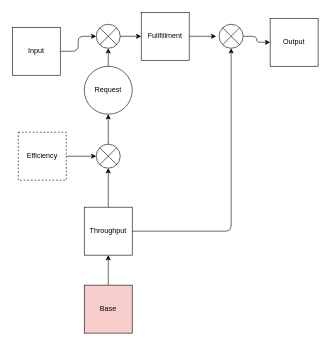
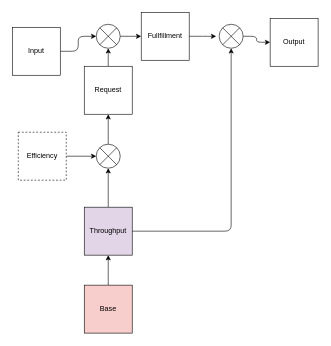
- <mxCell id="3" value="Request" style="ellipse;whiteSpace=wrap;html=1;aspect=fixed;" parent="1" vertex="1"><mxGeometry x="140" y="110" width="80" height="80" as="geometry" /></mxCell>
+ <mxCell id="3" value="Request" style="whiteSpace=wrap;html=1;aspect=fixed;" parent="1" vertex="1"><mxGeometry x="140" y="110" width="80" height="80" as="geometry" /></mxCell>
- <mxCell id="13" value="Throughput" style="whiteSpace=wrap;html=1;aspect=fixed;" parent="1" vertex="1"><mxGeometry x="140" y="345" width="80" height="80" as="geometry" /></mxCell>
+ <mxCell id="13" value="Throughput" style="whiteSpace=wrap;html=1;aspect=fixed;fillColor=#e1d5e7;" parent="1" vertex="1"><mxGeometry x="140" y="345" width="80" height="80" as="geometry" /></mxCell>
